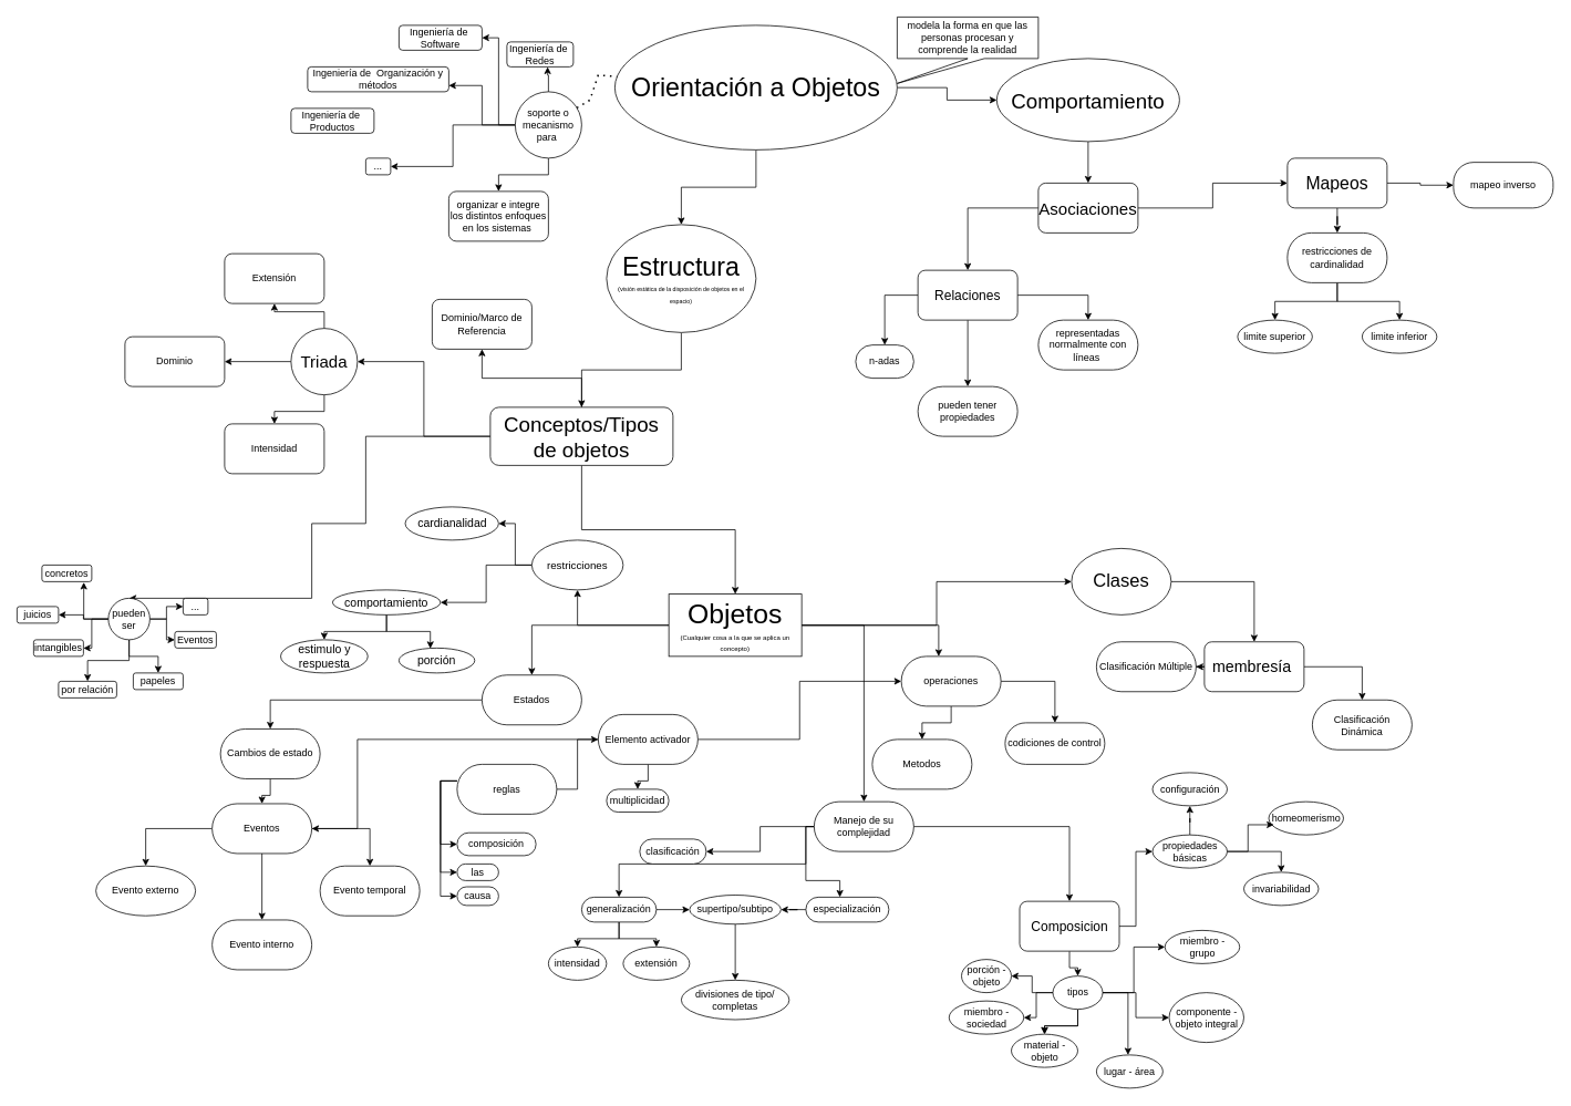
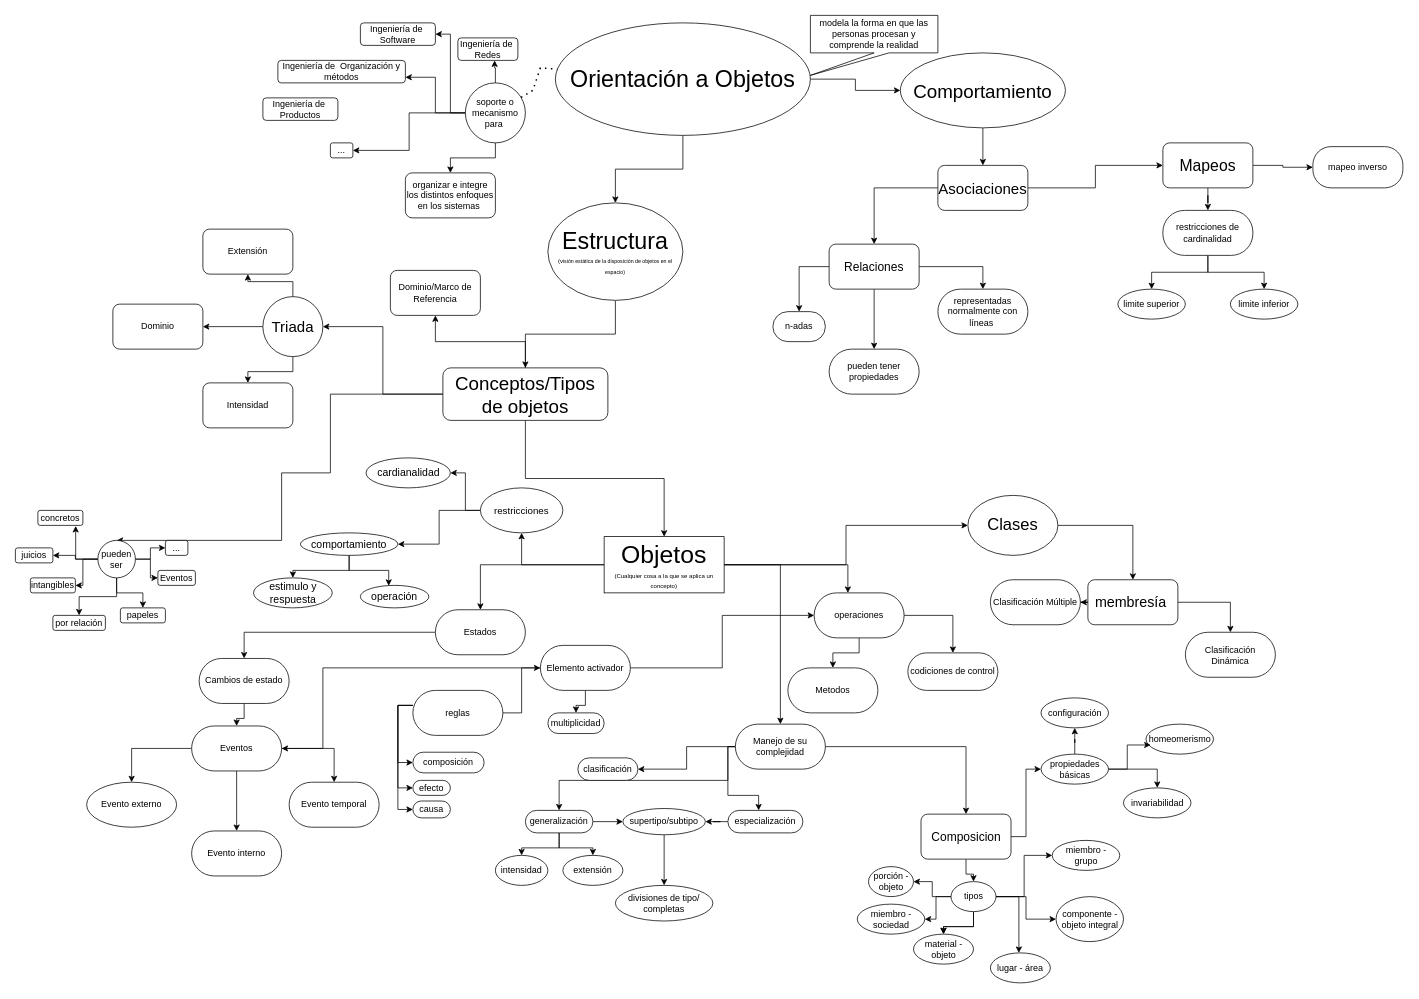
- <mxCell id="160" value="&lt;font style=&quot;font-size: 14px;&quot;&gt;porción&lt;/font&gt;" style="ellipse;whiteSpace=wrap;html=1;" parent="1" vertex="1"><mxGeometry x="480" y="780" width="91.25" height="30" as="geometry" /></mxCell>
+ <mxCell id="160" value="&lt;font style=&quot;font-size: 14px;&quot;&gt;operación&lt;/font&gt;" style="ellipse;whiteSpace=wrap;html=1;" parent="1" vertex="1"><mxGeometry x="480" y="780" width="91.25" height="30" as="geometry" /></mxCell>
- <mxCell id="125" value="las" style="whiteSpace=wrap;html=1;rounded=1;arcSize=50;" parent="1" vertex="1"><mxGeometry x="550" y="1040" width="50" height="20" as="geometry" /></mxCell>
+ <mxCell id="125" value="efecto" style="whiteSpace=wrap;html=1;rounded=1;arcSize=50;" parent="1" vertex="1"><mxGeometry x="550" y="1040" width="50" height="20" as="geometry" /></mxCell>
